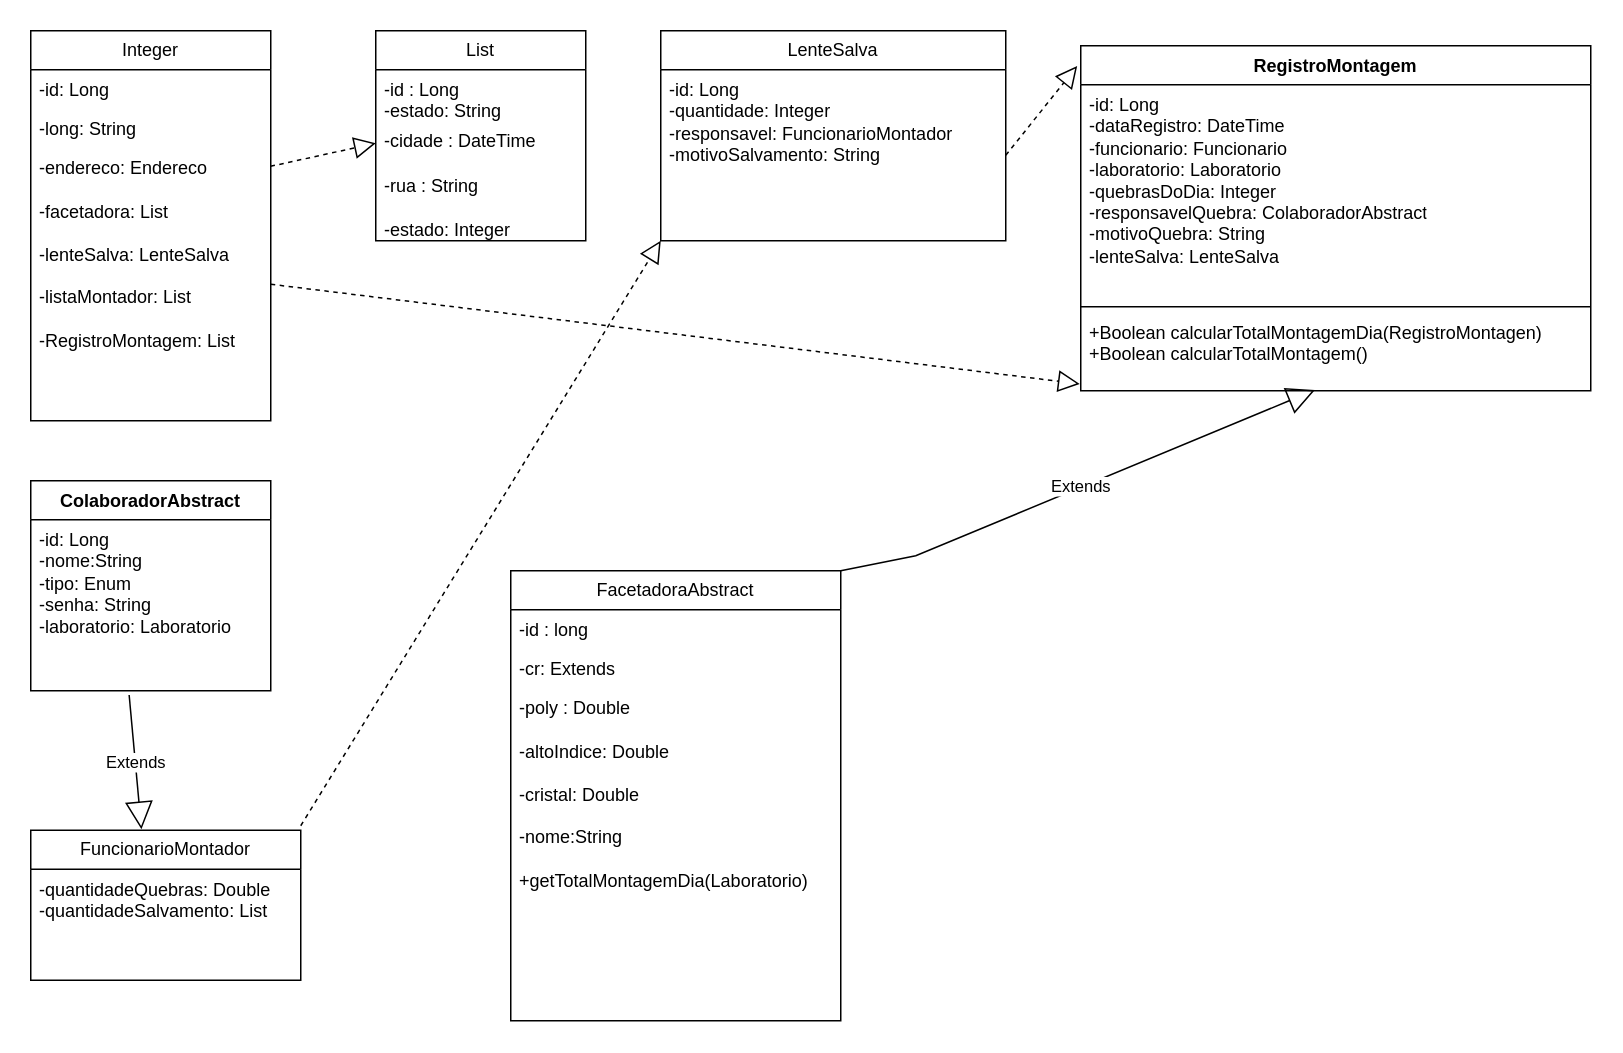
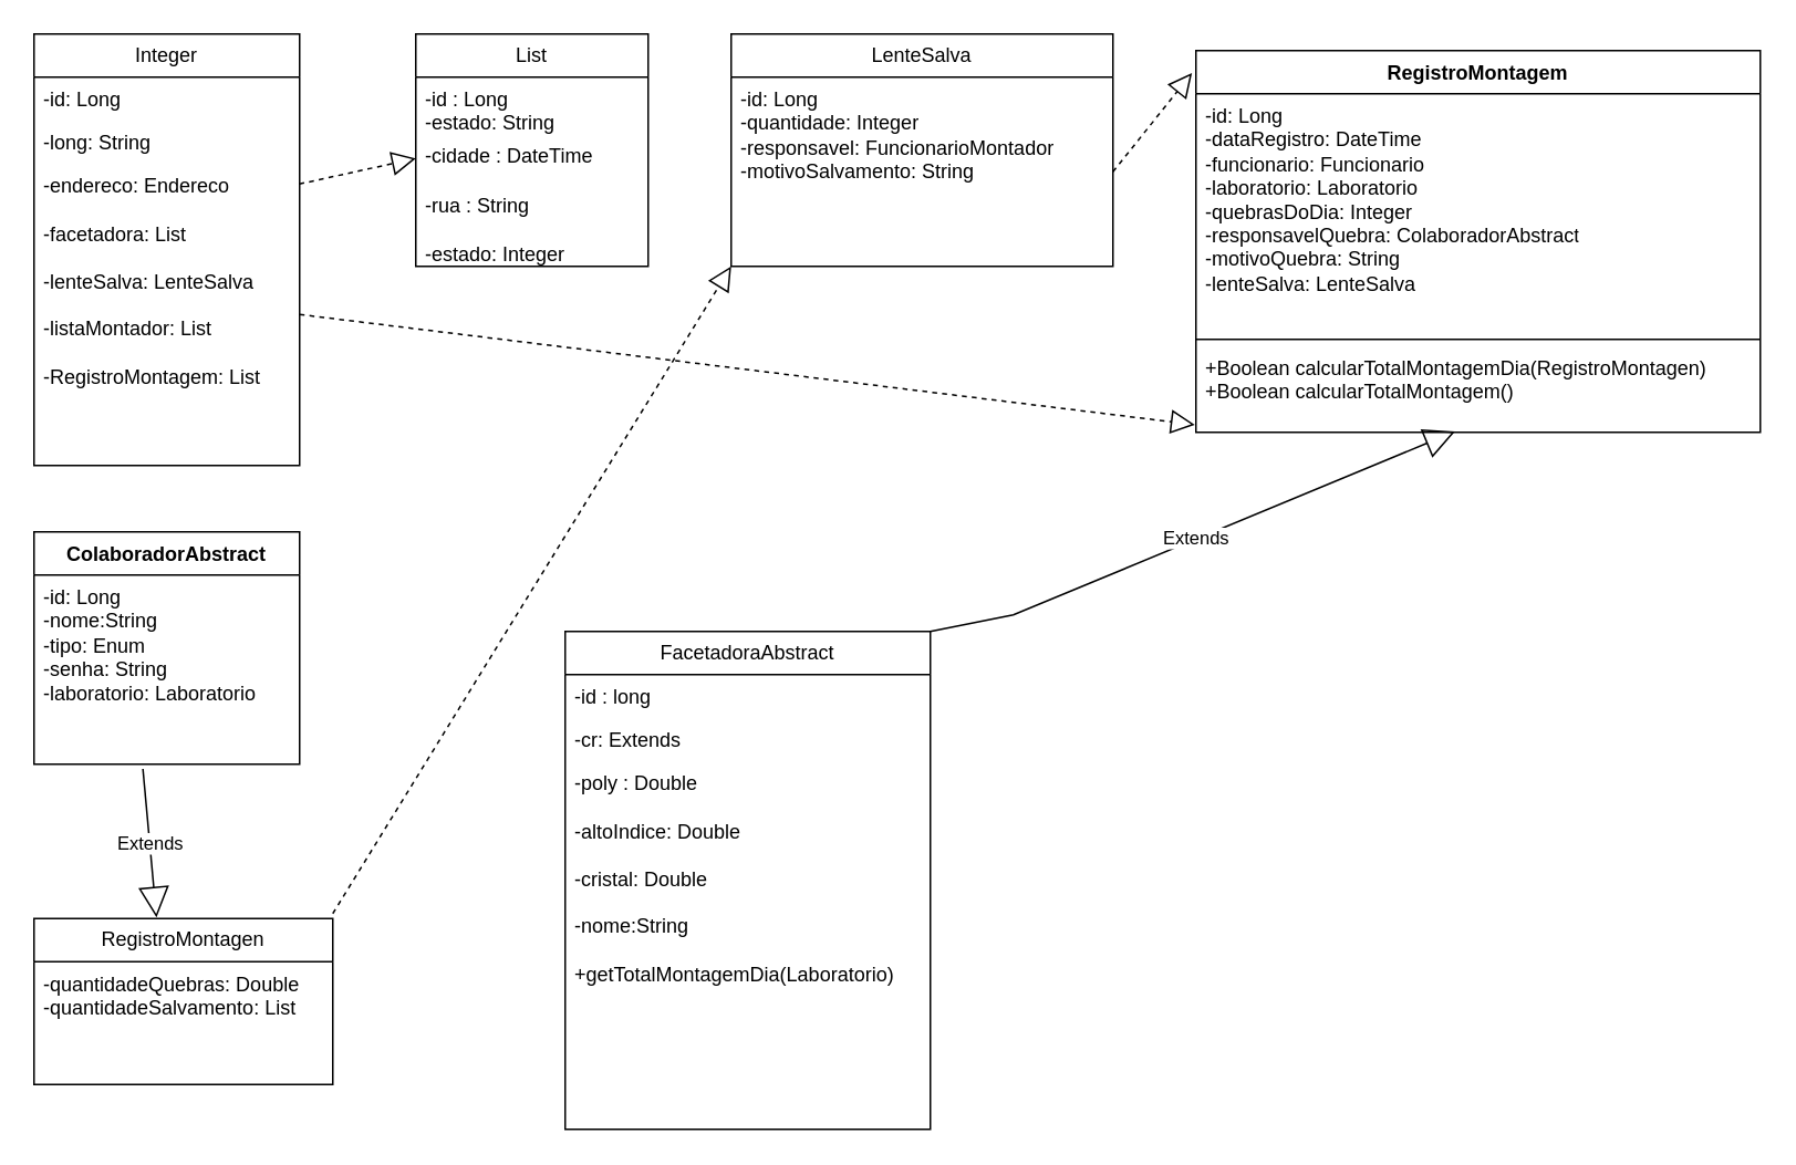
- <mxCell id="23" value="FuncionarioMontador" style="swimlane;fontStyle=0;childLayout=stackLayout;horizontal=1;startSize=26;fillColor=none;horizontalStack=0;resizeParent=1;resizeParentMax=0;resizeLast=0;collapsible=1;marginBottom=0;whiteSpace=wrap;html=1;" vertex="1" parent="1"><mxGeometry y="553" width="180" height="100" as="geometry" x="20" /></mxCell>
+ <mxCell id="23" value="RegistroMontagen" style="swimlane;fontStyle=0;childLayout=stackLayout;horizontal=1;startSize=26;fillColor=none;horizontalStack=0;resizeParent=1;resizeParentMax=0;resizeLast=0;collapsible=1;marginBottom=0;whiteSpace=wrap;html=1;" vertex="1" parent="1"><mxGeometry y="553" width="180" height="100" as="geometry" x="20" /></mxCell>
